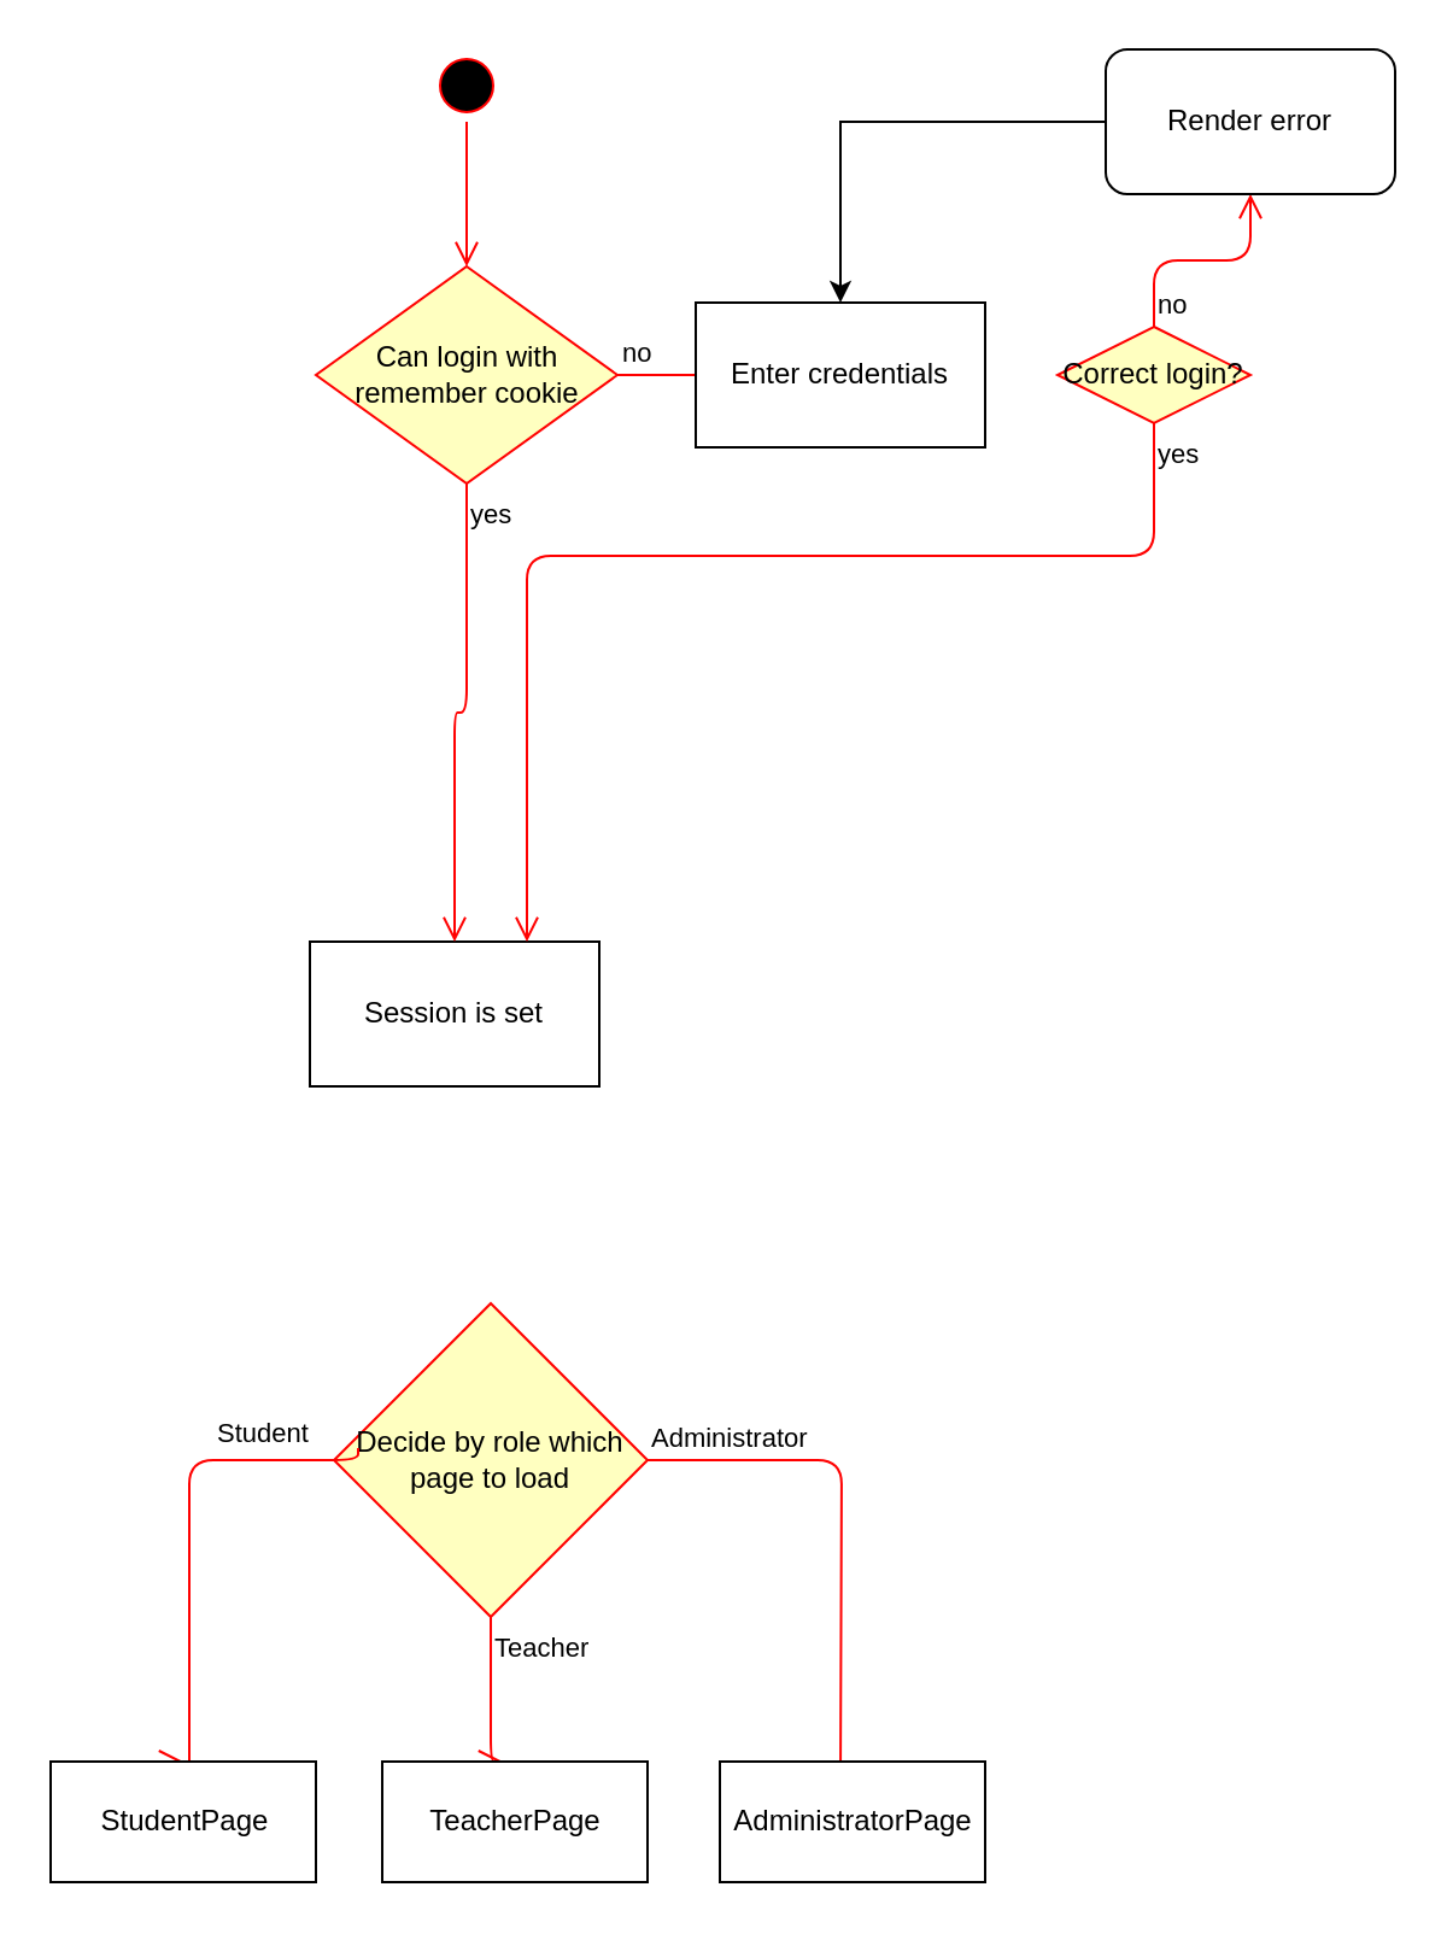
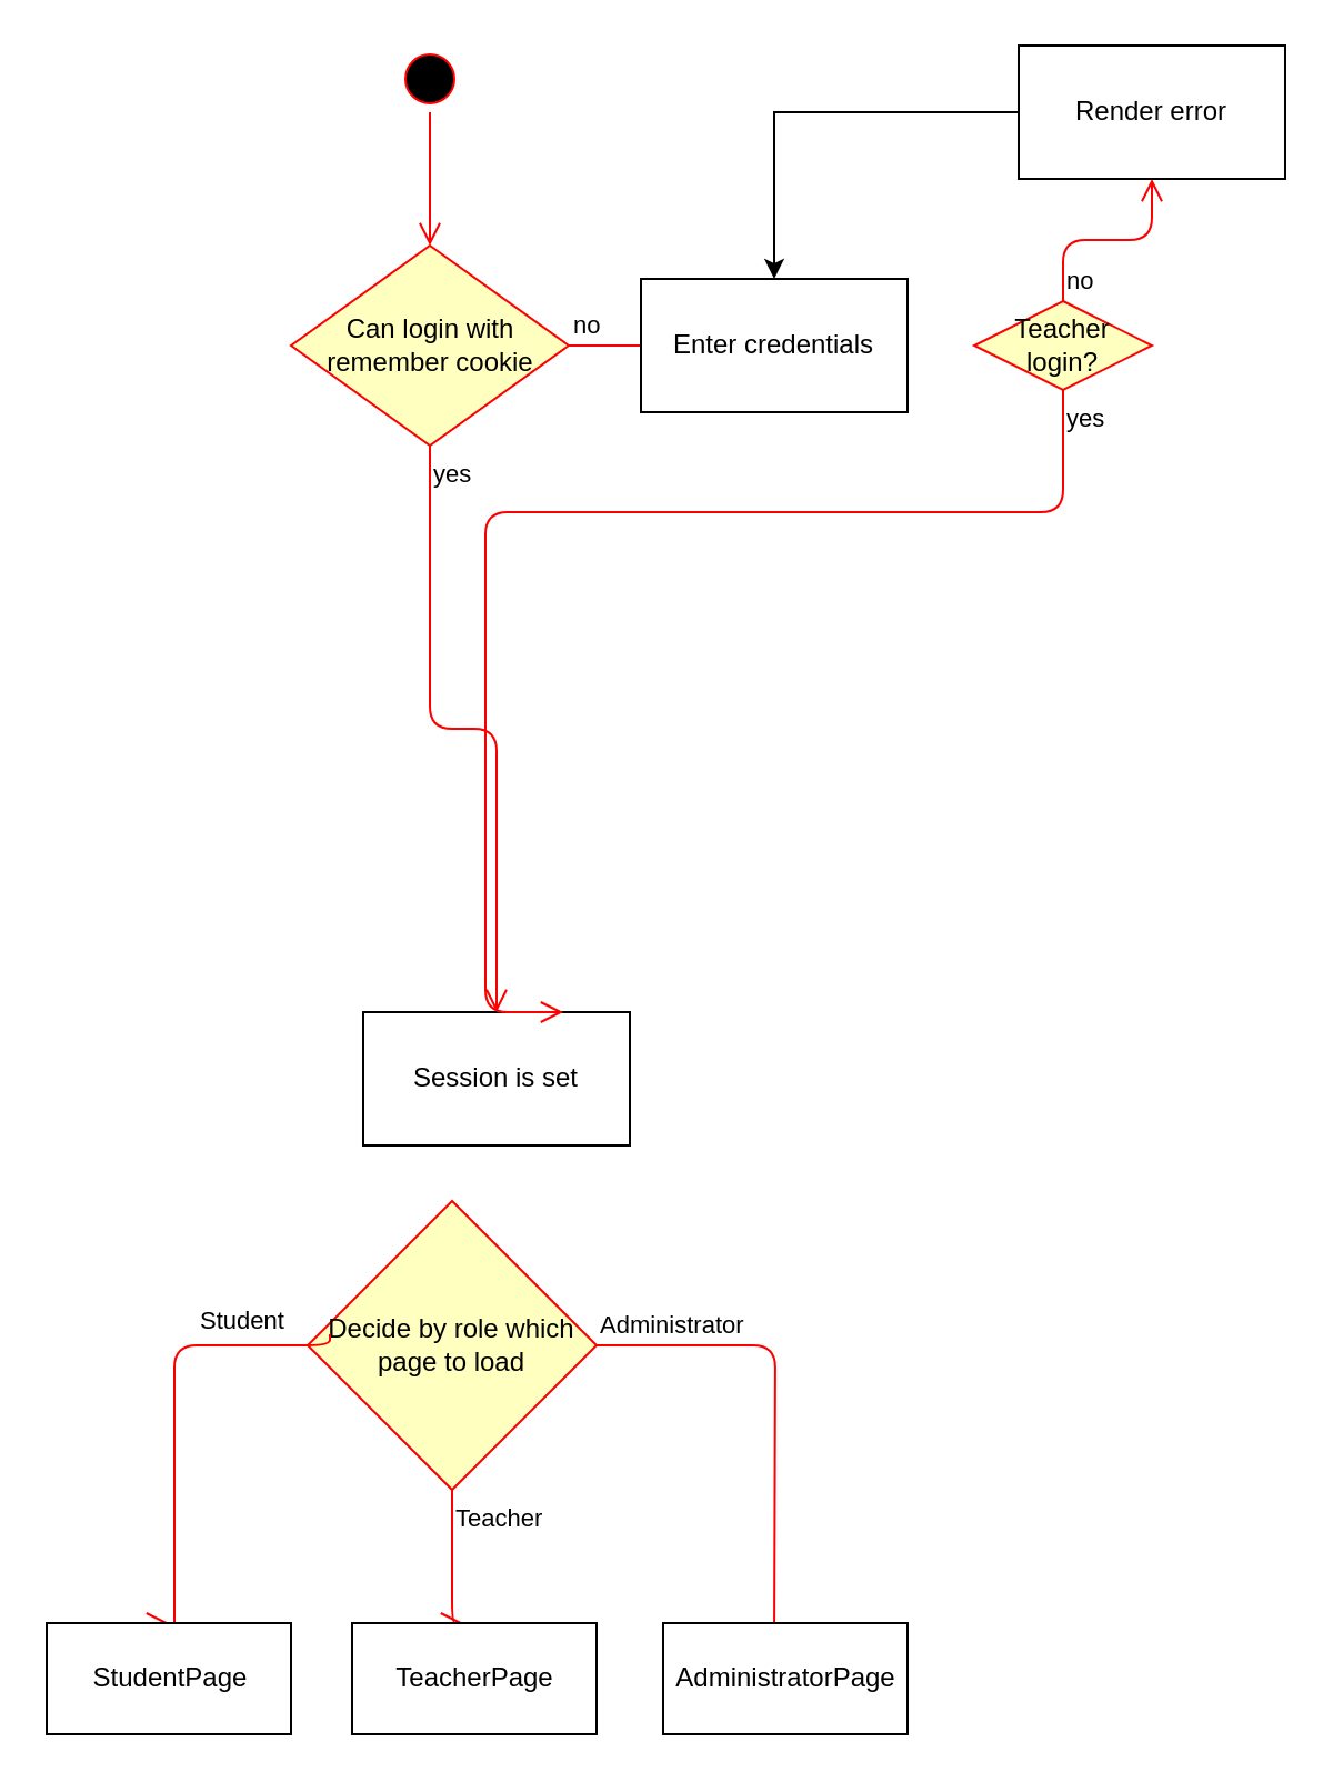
- <mxCell id="21" value="Render error" style="whiteSpace=wrap;html=1;rounded=1;" vertex="1" parent="1"><mxGeometry x="458" y="20" width="120" height="60" as="geometry" /></mxCell>
+ <mxCell id="21" value="Render error" style="rounded=0;whiteSpace=wrap;html=1;" vertex="1" parent="1"><mxGeometry x="458" y="20" width="120" height="60" as="geometry" /></mxCell>
- <mxCell id="17" value="Correct login?" style="rhombus;whiteSpace=wrap;html=1;fillColor=#ffffc0;strokeColor=#ff0000;" vertex="1" parent="1"><mxGeometry x="438" y="135" width="80" height="40" as="geometry" /></mxCell>
+ <mxCell id="17" value="Teacher login?" style="rhombus;whiteSpace=wrap;html=1;fillColor=#ffffc0;strokeColor=#ff0000;" vertex="1" parent="1"><mxGeometry x="438" y="135" width="80" height="40" as="geometry" /></mxCell>
- <mxCell id="10" value="Session is set" style="rounded=0;whiteSpace=wrap;html=1;" vertex="1" parent="1"><mxGeometry x="128" y="390" width="120" height="60" as="geometry" /></mxCell>
+ <mxCell id="10" value="Session is set" style="rounded=0;whiteSpace=wrap;html=1;" vertex="1" parent="1"><mxGeometry x="163" y="455" width="120" height="60" as="geometry" /></mxCell>
